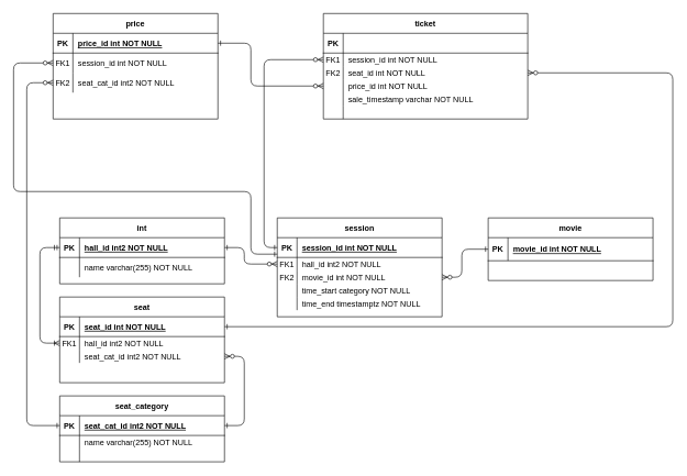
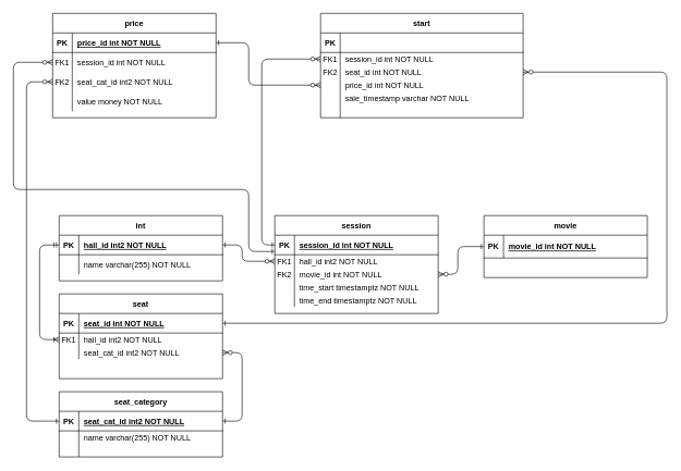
- <mxCell id="35" value="ticket" style="shape=table;startSize=30;container=1;collapsible=1;childLayout=tableLayout;fixedRows=1;rowLines=0;fontStyle=1;align=center;resizeLast=1;" parent="1" vertex="1"><mxGeometry x="490" y="20" width="310" height="160" as="geometry" /></mxCell>
+ <mxCell id="35" value="start" style="shape=table;startSize=30;container=1;collapsible=1;childLayout=tableLayout;fixedRows=1;rowLines=0;fontStyle=1;align=center;resizeLast=1;" parent="1" vertex="1"><mxGeometry x="490" y="20" width="310" height="160" as="geometry" /></mxCell>
+ <mxCell id="88" value="value money NOT NULL" style="shape=partialRectangle;overflow=hidden;connectable=0;fillColor=none;top=0;left=0;bottom=0;right=0;align=left;spacingLeft=6;" parent="86" vertex="1"><mxGeometry x="30" width="220" height="30" as="geometry"><mxRectangle width="220" height="30" as="alternateBounds" /></mxGeometry></mxCell>
- <mxCell id="30" value="time_start category NOT NULL" style="shape=partialRectangle;overflow=hidden;connectable=0;fillColor=none;top=0;left=0;bottom=0;right=0;align=left;spacingLeft=6;" parent="28" vertex="1"><mxGeometry x="30" width="220" height="20" as="geometry"><mxRectangle width="220" height="20" as="alternateBounds" /></mxGeometry></mxCell>
+ <mxCell id="30" value="time_start timestamptz NOT NULL" style="shape=partialRectangle;overflow=hidden;connectable=0;fillColor=none;top=0;left=0;bottom=0;right=0;align=left;spacingLeft=6;" parent="28" vertex="1"><mxGeometry x="30" width="220" height="20" as="geometry"><mxRectangle width="220" height="20" as="alternateBounds" /></mxGeometry></mxCell>
